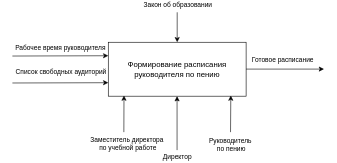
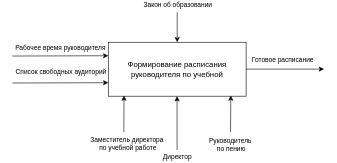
- <mxCell id="2" value="&lt;font style=&quot;font-size: 13px;&quot;&gt;Формирование расписания руководителя по пению&lt;/font&gt;" style="rounded=0;whiteSpace=wrap;html=1;" vertex="1" parent="1"><mxGeometry x="180" y="70" width="230" height="90" as="geometry" /></mxCell>
+ <mxCell id="2" value="&lt;font style=&quot;font-size: 13px;&quot;&gt;Формирование расписания руководителя по учебной&lt;/font&gt;" style="rounded=0;whiteSpace=wrap;html=1;" vertex="1" parent="1"><mxGeometry x="180" y="70" width="230" height="90" as="geometry" /></mxCell>
